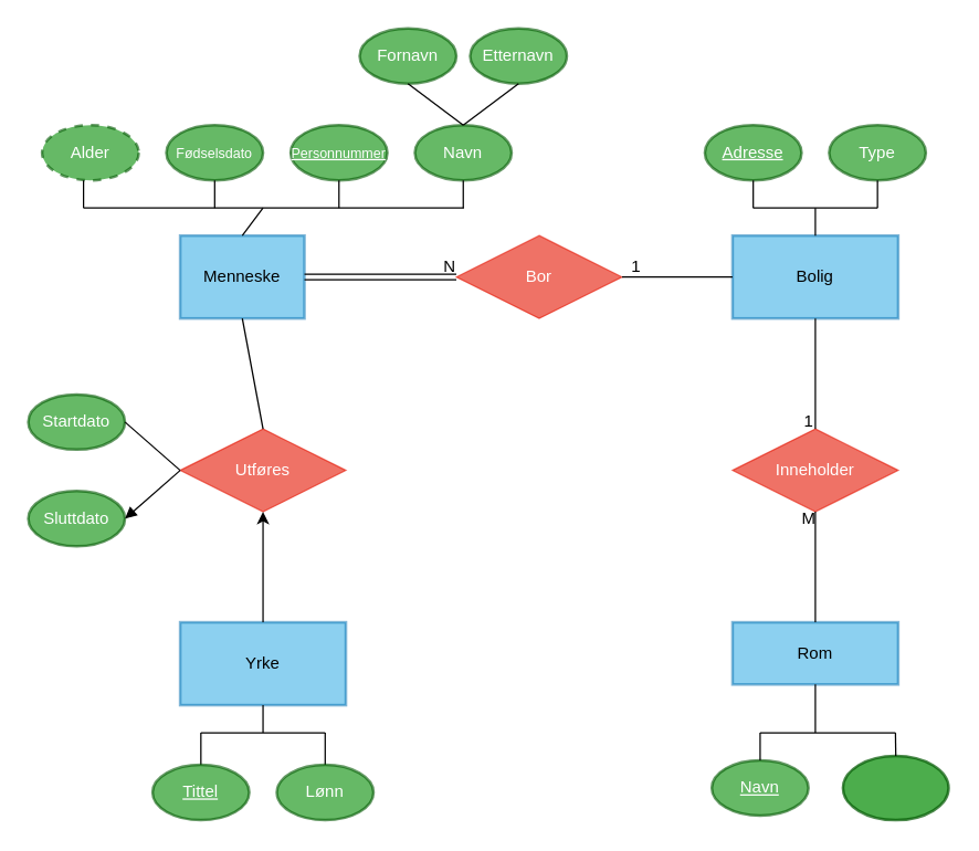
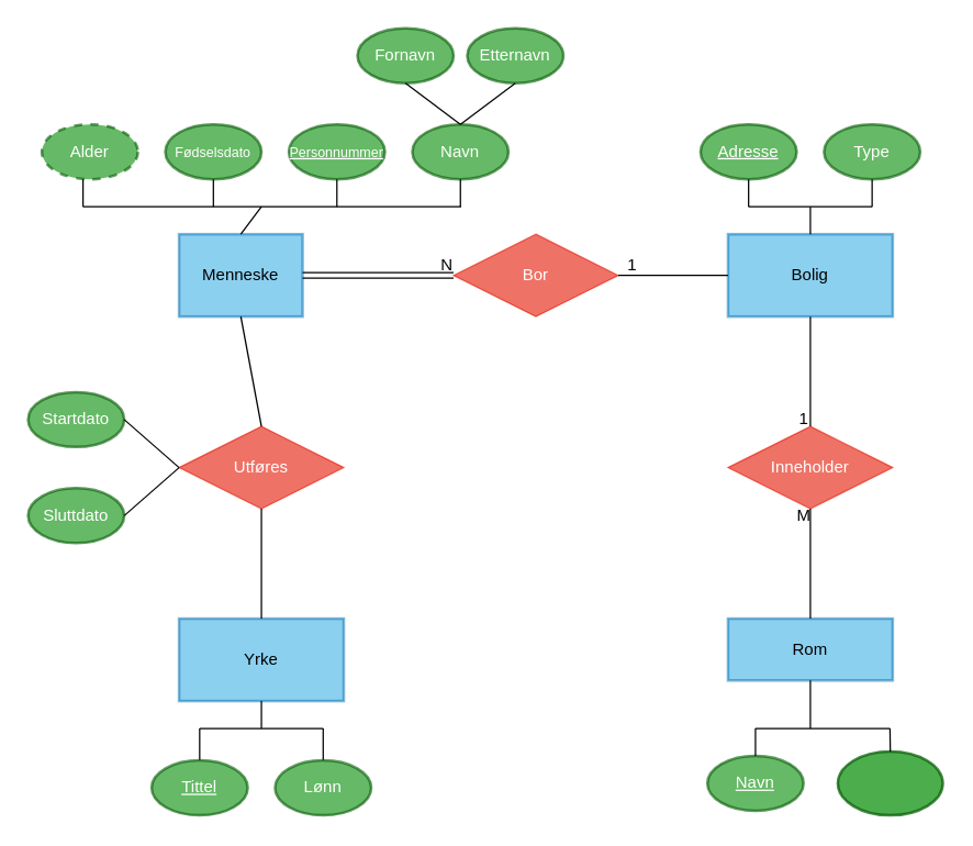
- <mxCell id="39" value="" style="endArrow=block;html=1;rounded=0;exitX=0;exitY=0.5;exitDx=0;exitDy=0;entryX=1;entryY=0.5;entryDx=0;entryDy=0;strokeColor=light-dark(#000000,#000000);" edge="1" parent="1" source="9" target="37"><mxGeometry width="50" height="50" relative="1" as="geometry"><mxPoint x="100" y="460" as="sourcePoint" /><mxPoint x="100" y="380" as="targetPoint" /></mxGeometry></mxCell>
+ <mxCell id="39" value="" style="endArrow=none;html=1;rounded=0;exitX=0;exitY=0.5;exitDx=0;exitDy=0;entryX=1;entryY=0.5;entryDx=0;entryDy=0;strokeColor=light-dark(#000000,#000000);" edge="1" parent="1" source="9" target="37"><mxGeometry width="50" height="50" relative="1" as="geometry"><mxPoint x="100" y="460" as="sourcePoint" /><mxPoint x="100" y="380" as="targetPoint" /></mxGeometry></mxCell>
- <mxCell id="17" value="" style="endArrow=classic;html=1;rounded=0;exitX=0.5;exitY=0;exitDx=0;exitDy=0;entryX=0.5;entryY=1;entryDx=0;entryDy=0;strokeColor=light-dark(#000000,#000000);" edge="1" parent="1" source="7" target="9"><mxGeometry width="50" height="50" relative="1" as="geometry"><mxPoint x="230" y="340" as="sourcePoint" /><mxPoint x="230" y="260" as="targetPoint" /></mxGeometry></mxCell>
+ <mxCell id="17" value="" style="endArrow=none;html=1;rounded=0;exitX=0.5;exitY=0;exitDx=0;exitDy=0;entryX=0.5;entryY=1;entryDx=0;entryDy=0;strokeColor=light-dark(#000000,#000000);" edge="1" parent="1" source="7" target="9"><mxGeometry width="50" height="50" relative="1" as="geometry"><mxPoint x="230" y="340" as="sourcePoint" /><mxPoint x="230" y="260" as="targetPoint" /></mxGeometry></mxCell>
